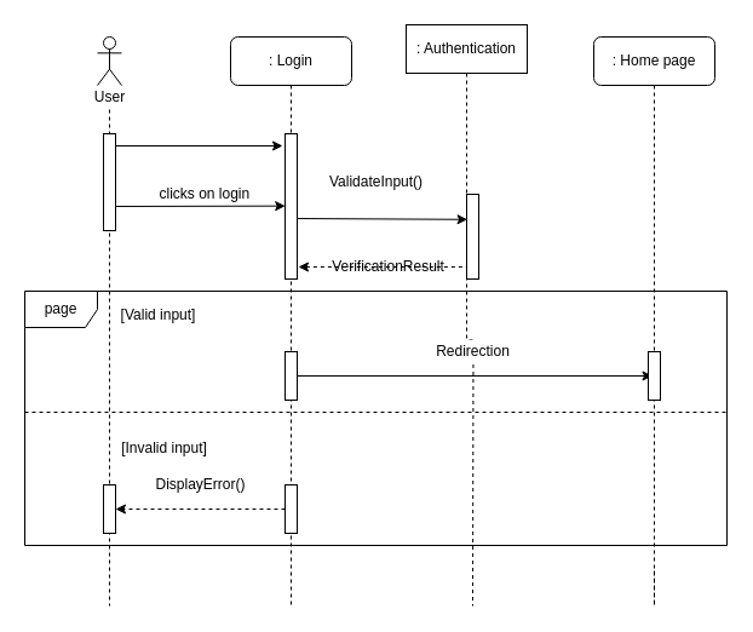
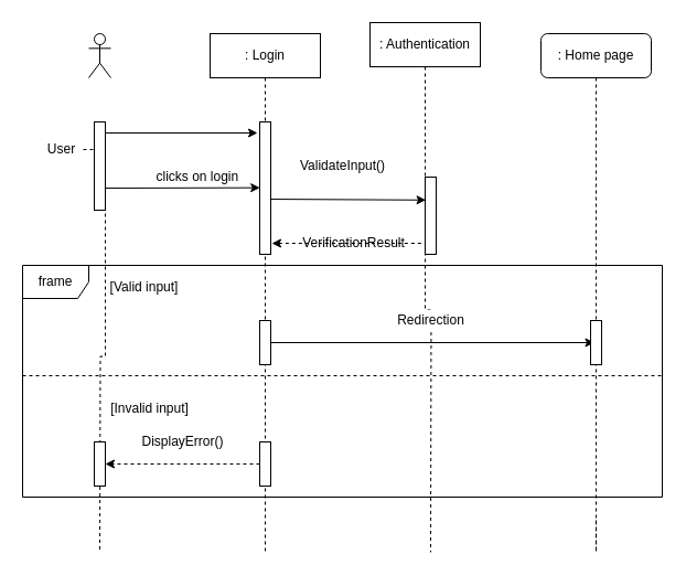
- <mxCell id="5" value=": Login" style="whiteSpace=wrap;html=1;rounded=1;" parent="1" vertex="1"><mxGeometry x="190" y="30" width="100" height="40" as="geometry" /></mxCell>
+ <mxCell id="5" value=": Login" style="rounded=0;whiteSpace=wrap;html=1;" parent="1" vertex="1"><mxGeometry x="190" y="30" width="100" height="40" as="geometry" /></mxCell>
- <mxCell id="31" value="User" style="text;html=1;align=center;verticalAlign=middle;resizable=0;points=[];autosize=1;strokeColor=none;" parent="1" vertex="1"><mxGeometry x="70" y="70" width="40" height="20" as="geometry" /></mxCell>
+ <mxCell id="31" value="User" style="text;html=1;align=center;verticalAlign=middle;resizable=0;points=[];autosize=1;strokeColor=none;" parent="1" vertex="1"><mxGeometry x="35" y="125" width="40" height="20" as="geometry" /></mxCell>
- <mxCell id="14" value="clicks on login&amp;nbsp;" style="text;html=1;align=center;verticalAlign=middle;resizable=0;points=[];autosize=1;strokeColor=none;" parent="1" vertex="1"><mxGeometry x="125" y="150" width="90" height="20" as="geometry" /></mxCell>
+ <mxCell id="14" value="clicks on login&amp;nbsp;" style="text;html=1;align=center;verticalAlign=middle;resizable=0;points=[];autosize=1;strokeColor=none;" parent="1" vertex="1"><mxGeometry x="135" y="150" width="90" height="20" as="geometry" /></mxCell>
- <mxCell id="33" value="page" style="shape=umlFrame;whiteSpace=wrap;html=1;" vertex="1" parent="1"><mxGeometry x="20" y="240" width="580" height="210" as="geometry" /></mxCell>
+ <mxCell id="33" value="frame" style="shape=umlFrame;whiteSpace=wrap;html=1;" vertex="1" parent="1"><mxGeometry x="20" y="240" width="580" height="210" as="geometry" /></mxCell>
